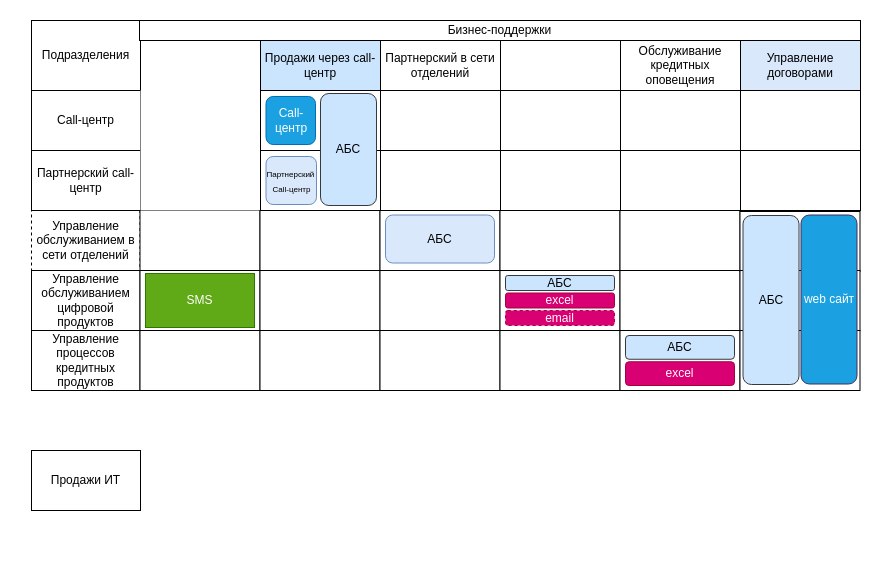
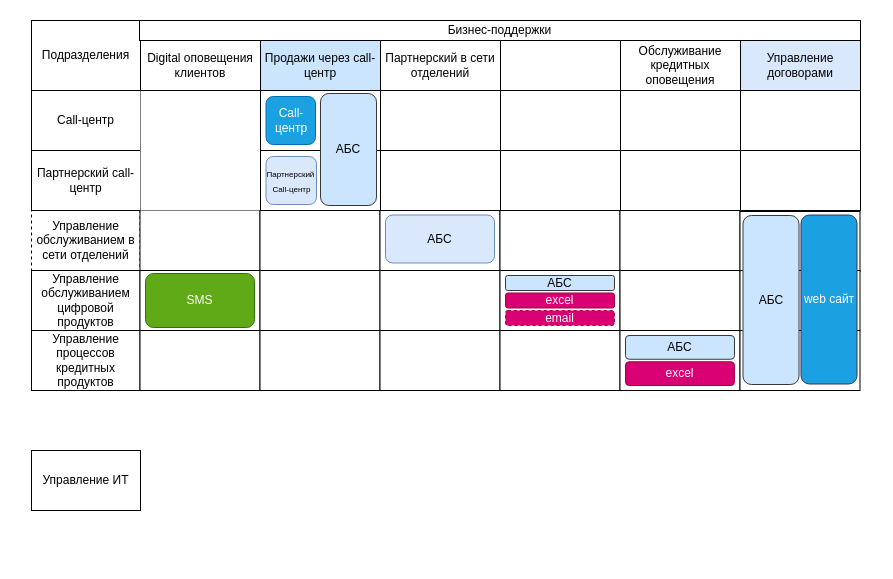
+ <mxCell id="41" value="&lt;div&gt;&lt;span style=&quot;background-color: transparent; color: light-dark(rgb(0, 0, 0), rgb(255, 255, 255));&quot;&gt;Digital оповещения клиентов&lt;/span&gt;&lt;/div&gt;" style="rounded=0;whiteSpace=wrap;html=1;" parent="1" vertex="1"><mxGeometry x="140" y="40" width="120" height="50" as="geometry" /></mxCell>
- <mxCell id="46" value="SMS" style="whiteSpace=wrap;html=1;fillColor=light-dark(#60A917,#FFFF00);fontColor=#ffffff;strokeColor=#2D7600;rounded=0;" parent="1" vertex="1"><mxGeometry x="145" y="273" width="109" height="54" as="geometry" /></mxCell>
+ <mxCell id="46" value="SMS" style="rounded=1;whiteSpace=wrap;html=1;fillColor=light-dark(#60A917,#FFFF00);fontColor=#ffffff;strokeColor=#2D7600;" parent="1" vertex="1"><mxGeometry x="145" y="273" width="109" height="54" as="geometry" /></mxCell>
- <mxCell id="8" value="Продажи ИТ" style="rounded=0;whiteSpace=wrap;html=1;" parent="1" vertex="1"><mxGeometry x="31" y="450" width="109" height="60" as="geometry" /></mxCell>
+ <mxCell id="8" value="Управление ИТ" style="rounded=0;whiteSpace=wrap;html=1;" parent="1" vertex="1"><mxGeometry x="31" y="450" width="109" height="60" as="geometry" /></mxCell>
